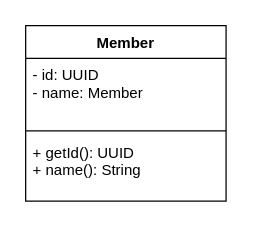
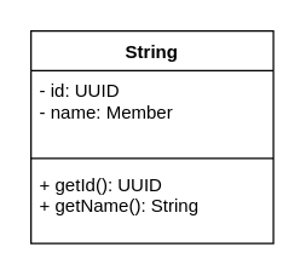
- <mxCell id="2" value="Member" style="swimlane;fontStyle=1;align=center;verticalAlign=top;childLayout=stackLayout;horizontal=1;startSize=26;horizontalStack=0;resizeParent=1;resizeParentMax=0;resizeLast=0;collapsible=1;marginBottom=0;" vertex="1" parent="1"><mxGeometry x="20" y="20" width="160" height="140" as="geometry"><mxRectangle x="130" y="140" width="80" height="26" as="alternateBounds" /></mxGeometry></mxCell>
+ <mxCell id="2" value="String" style="swimlane;fontStyle=1;align=center;verticalAlign=top;childLayout=stackLayout;horizontal=1;startSize=26;horizontalStack=0;resizeParent=1;resizeParentMax=0;resizeLast=0;collapsible=1;marginBottom=0;" vertex="1" parent="1"><mxGeometry x="20" y="20" width="160" height="140" as="geometry"><mxRectangle x="130" y="140" width="80" height="26" as="alternateBounds" /></mxGeometry></mxCell>
- <mxCell id="5" value="+ getId(): UUID&#10;+ name(): String&#10;" style="text;strokeColor=none;fillColor=none;align=left;verticalAlign=top;spacingLeft=4;spacingRight=4;overflow=hidden;rotatable=0;points=[[0,0.5],[1,0.5]];portConstraint=eastwest;" vertex="1" parent="2"><mxGeometry y="88" width="160" height="52" as="geometry" /></mxCell>
+ <mxCell id="5" value="+ getId(): UUID&#10;+ getName(): String&#10;" style="text;strokeColor=none;fillColor=none;align=left;verticalAlign=top;spacingLeft=4;spacingRight=4;overflow=hidden;rotatable=0;points=[[0,0.5],[1,0.5]];portConstraint=eastwest;" vertex="1" parent="2"><mxGeometry y="88" width="160" height="52" as="geometry" /></mxCell>
